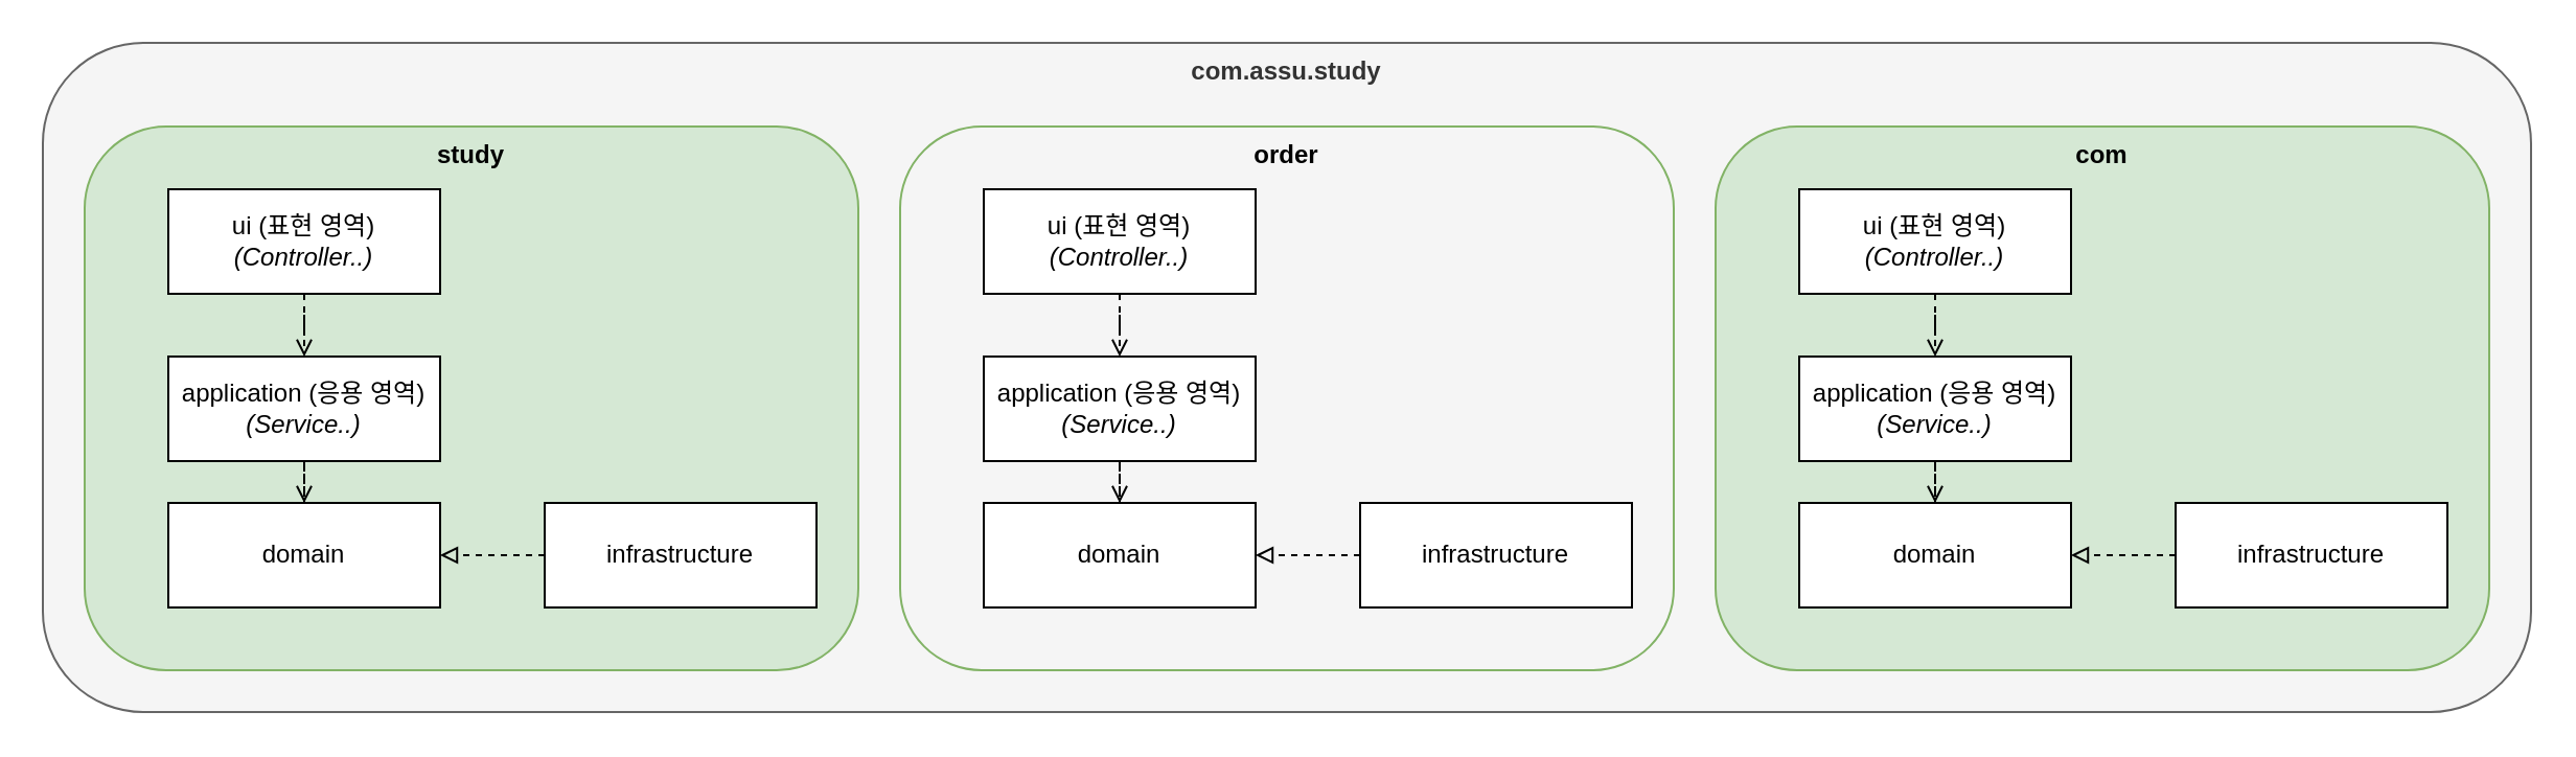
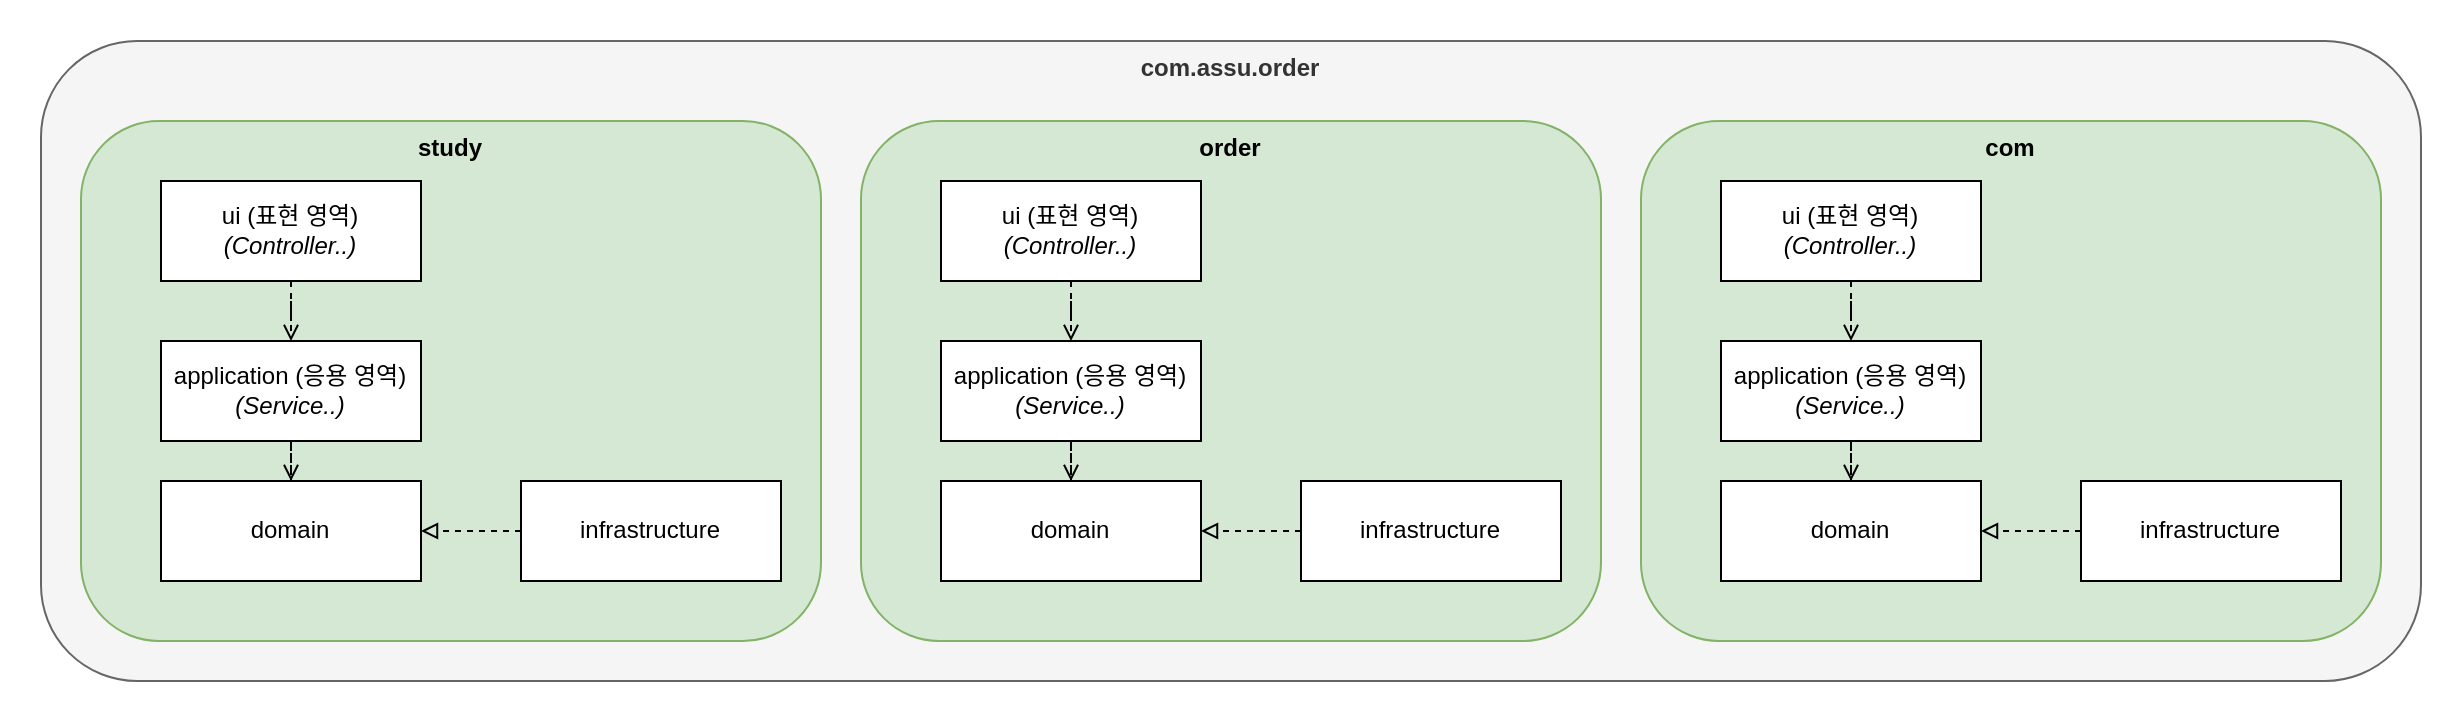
- <mxCell id="2" value="com.assu.study" style="rounded=1;whiteSpace=wrap;html=1;verticalAlign=top;fontStyle=1;fillColor=#f5f5f5;fontColor=#333333;strokeColor=#666666;" vertex="1" parent="1"><mxGeometry x="20" y="20" width="1190" height="320" as="geometry" /></mxCell>
+ <mxCell id="2" value="com.assu.order" style="rounded=1;whiteSpace=wrap;html=1;verticalAlign=top;fontStyle=1;fillColor=#f5f5f5;fontColor=#333333;strokeColor=#666666;" vertex="1" parent="1"><mxGeometry x="20" y="20" width="1190" height="320" as="geometry" /></mxCell>
- <mxCell id="11" value="order" style="rounded=1;whiteSpace=wrap;html=1;verticalAlign=top;fontStyle=1;fillColor=#f5f5f5;strokeColor=#82b366;" vertex="1" parent="1"><mxGeometry x="430" y="60" width="370" height="260" as="geometry" /></mxCell>
+ <mxCell id="11" value="order" style="rounded=1;whiteSpace=wrap;html=1;verticalAlign=top;fontStyle=1;fillColor=#d5e8d4;strokeColor=#82b366;" vertex="1" parent="1"><mxGeometry x="430" y="60" width="370" height="260" as="geometry" /></mxCell>
